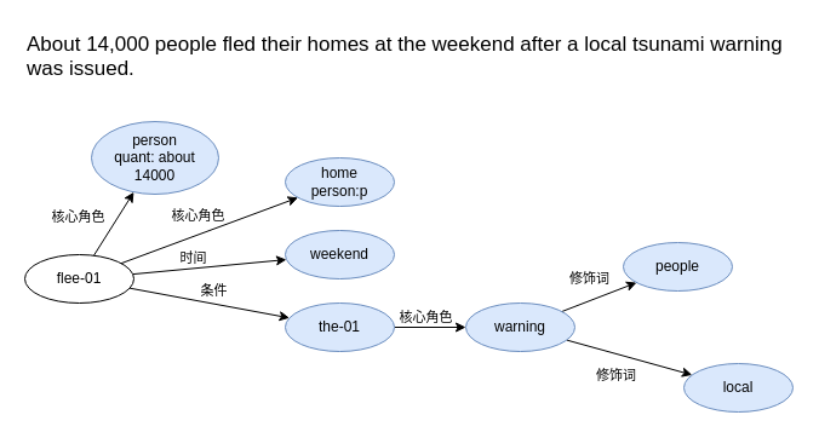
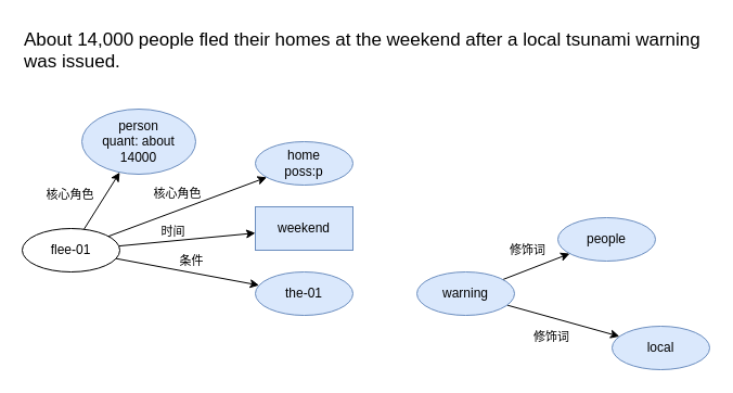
- <mxCell id="13" value="home&lt;br&gt;person:p" style="ellipse;whiteSpace=wrap;html=1;fillColor=#dae8fc;strokeColor=#6c8ebf;" parent="1" vertex="1"><mxGeometry x="235" y="130" width="90" height="40" as="geometry" /></mxCell>
+ <mxCell id="13" value="home&lt;br&gt;poss:p" style="ellipse;whiteSpace=wrap;html=1;fillColor=#dae8fc;strokeColor=#6c8ebf;" parent="1" vertex="1"><mxGeometry x="235" y="130" width="90" height="40" as="geometry" /></mxCell>
- <mxCell id="14" value="weekend" style="ellipse;whiteSpace=wrap;html=1;fillColor=#dae8fc;strokeColor=#6c8ebf;" parent="1" vertex="1"><mxGeometry x="235" y="190" width="90" height="40" as="geometry" /></mxCell>
+ <mxCell id="14" value="weekend" style="whiteSpace=wrap;html=1;fillColor=#dae8fc;strokeColor=#6c8ebf;rounded=0;" parent="1" vertex="1"><mxGeometry x="235" y="190" width="90" height="40" as="geometry" /></mxCell>
- <mxCell id="15" value="" style="edgeStyle=orthogonalEdgeStyle;rounded=0;orthogonalLoop=1;jettySize=auto;html=1;" parent="1" source="17" target="21" edge="1"><mxGeometry relative="1" as="geometry" /></mxCell>
- <mxCell id="16" value="核心角色" style="edgeLabel;html=1;align=center;verticalAlign=middle;resizable=0;points=[];" parent="15" vertex="1" connectable="0"><mxGeometry x="-0.148" y="1" relative="1" as="geometry"><mxPoint y="-8" as="offset" /></mxGeometry></mxCell>
